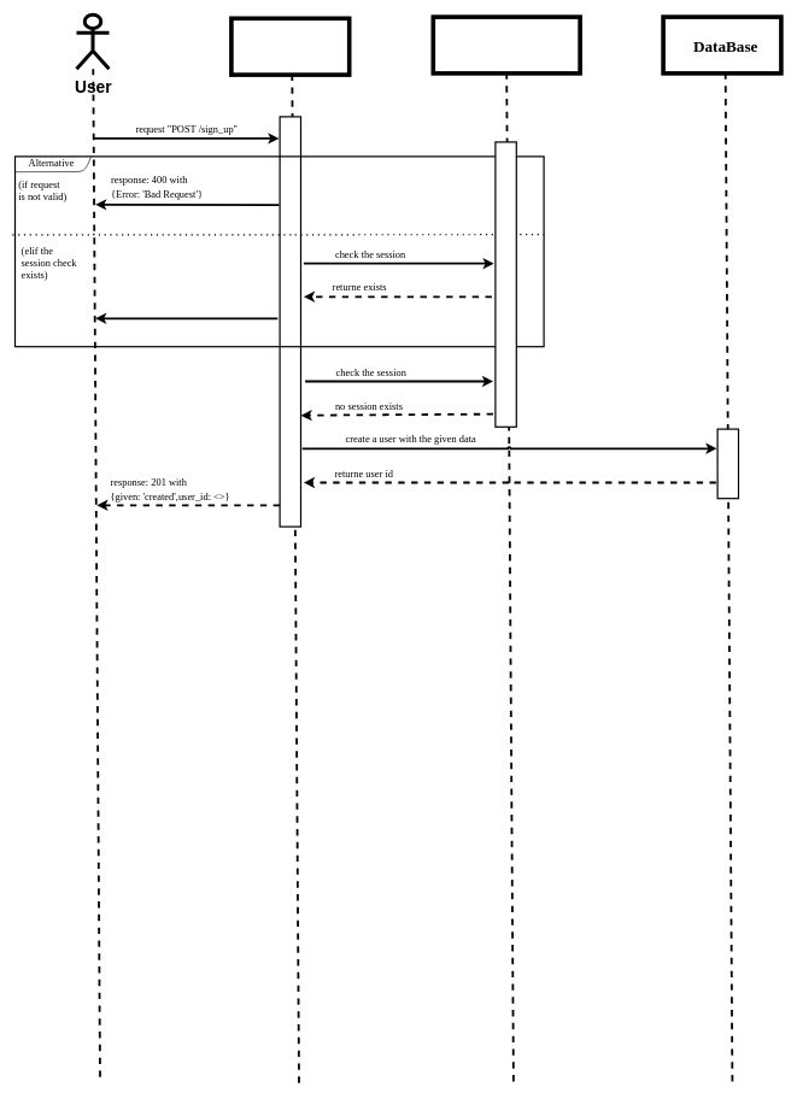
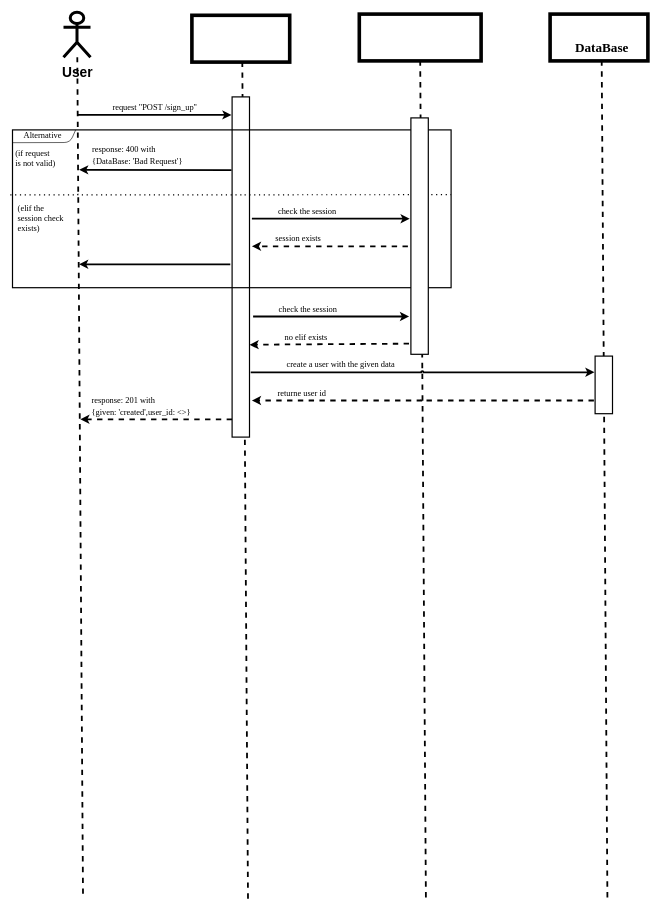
- <mxCell id="10" value="&lt;font face=&quot;Verdana&quot; style=&quot;font-size: 22px;&quot;&gt;DataBase&lt;/font&gt;" style="text;html=1;align=center;verticalAlign=middle;resizable=0;points=[];autosize=1;strokeColor=none;fillColor=none;fontSize=27;fontColor=#000000;strokeWidth=0;fontStyle=1" vertex="1" parent="1"><mxGeometry x="934" y="40" width="135" height="44" as="geometry" /></mxCell>
+ <mxCell id="10" value="&lt;font face=&quot;Verdana&quot; style=&quot;font-size: 22px;&quot;&gt;DataBase&lt;/font&gt;" style="text;html=1;align=center;verticalAlign=middle;resizable=0;points=[];autosize=1;strokeColor=none;fillColor=none;fontSize=27;fontColor=#000000;strokeWidth=0;fontStyle=1" vertex="1" parent="1"><mxGeometry x="934" y="55" width="135" height="44" as="geometry" /></mxCell>
- <mxCell id="24" value="&lt;p style=&quot;line-height: 70%;&quot;&gt;&lt;font style=&quot;font-size: 14px;&quot; face=&quot;Verdana&quot;&gt;response: 400 with&lt;br&gt;{Error&lt;/font&gt;&lt;span style=&quot;background-color: initial; font-family: Verdana; font-size: 14px;&quot;&gt;: 'Bad Request'}&amp;nbsp;&lt;/span&gt;&lt;/p&gt;" style="text;html=1;align=left;verticalAlign=middle;resizable=0;points=[];autosize=1;strokeColor=none;fillColor=none;fontSize=22;fontColor=#000000;" vertex="1" parent="1"><mxGeometry x="151" y="211.55" width="183" height="91" as="geometry" /></mxCell>
+ <mxCell id="24" value="&lt;p style=&quot;line-height: 70%;&quot;&gt;&lt;font style=&quot;font-size: 14px;&quot; face=&quot;Verdana&quot;&gt;response: 400 with&lt;br&gt;{DataBase&lt;/font&gt;&lt;span style=&quot;background-color: initial; font-family: Verdana; font-size: 14px;&quot;&gt;: 'Bad Request'}&amp;nbsp;&lt;/span&gt;&lt;/p&gt;" style="text;html=1;align=left;verticalAlign=middle;resizable=0;points=[];autosize=1;strokeColor=none;fillColor=none;fontSize=22;fontColor=#000000;" vertex="1" parent="1"><mxGeometry x="151" y="211.55" width="183" height="91" as="geometry" /></mxCell>
- <mxCell id="22" value="&lt;font face=&quot;Verdana&quot;&gt;&lt;span style=&quot;font-size: 14px;&quot;&gt;returne exists&lt;/span&gt;&lt;/font&gt;" style="text;html=1;align=center;verticalAlign=middle;resizable=0;points=[];autosize=1;strokeColor=none;fillColor=none;fontSize=22;fontColor=#000000;" vertex="1" parent="1"><mxGeometry x="438.996" y="375" width="115" height="39" as="geometry" /></mxCell>
+ <mxCell id="22" value="&lt;font face=&quot;Verdana&quot;&gt;&lt;span style=&quot;font-size: 14px;&quot;&gt;session exists&lt;/span&gt;&lt;/font&gt;" style="text;html=1;align=center;verticalAlign=middle;resizable=0;points=[];autosize=1;strokeColor=none;fillColor=none;fontSize=22;fontColor=#000000;" vertex="1" parent="1"><mxGeometry x="438.996" y="375" width="115" height="39" as="geometry" /></mxCell>
- <mxCell id="34" value="&lt;font face=&quot;Verdana&quot;&gt;&lt;span style=&quot;font-size: 14px;&quot;&gt;no session exists&lt;/span&gt;&lt;/font&gt;" style="text;html=1;align=center;verticalAlign=middle;resizable=0;points=[];autosize=1;strokeColor=none;fillColor=none;fontSize=22;fontColor=#000000;" vertex="1" parent="1"><mxGeometry x="440.996" y="539.5" width="137" height="39" as="geometry" /></mxCell>
+ <mxCell id="34" value="&lt;font face=&quot;Verdana&quot;&gt;&lt;span style=&quot;font-size: 14px;&quot;&gt;no elif exists&lt;/span&gt;&lt;/font&gt;" style="text;html=1;align=center;verticalAlign=middle;resizable=0;points=[];autosize=1;strokeColor=none;fillColor=none;fontSize=22;fontColor=#000000;" vertex="1" parent="1"><mxGeometry x="440.996" y="539.5" width="137" height="39" as="geometry" /></mxCell>
